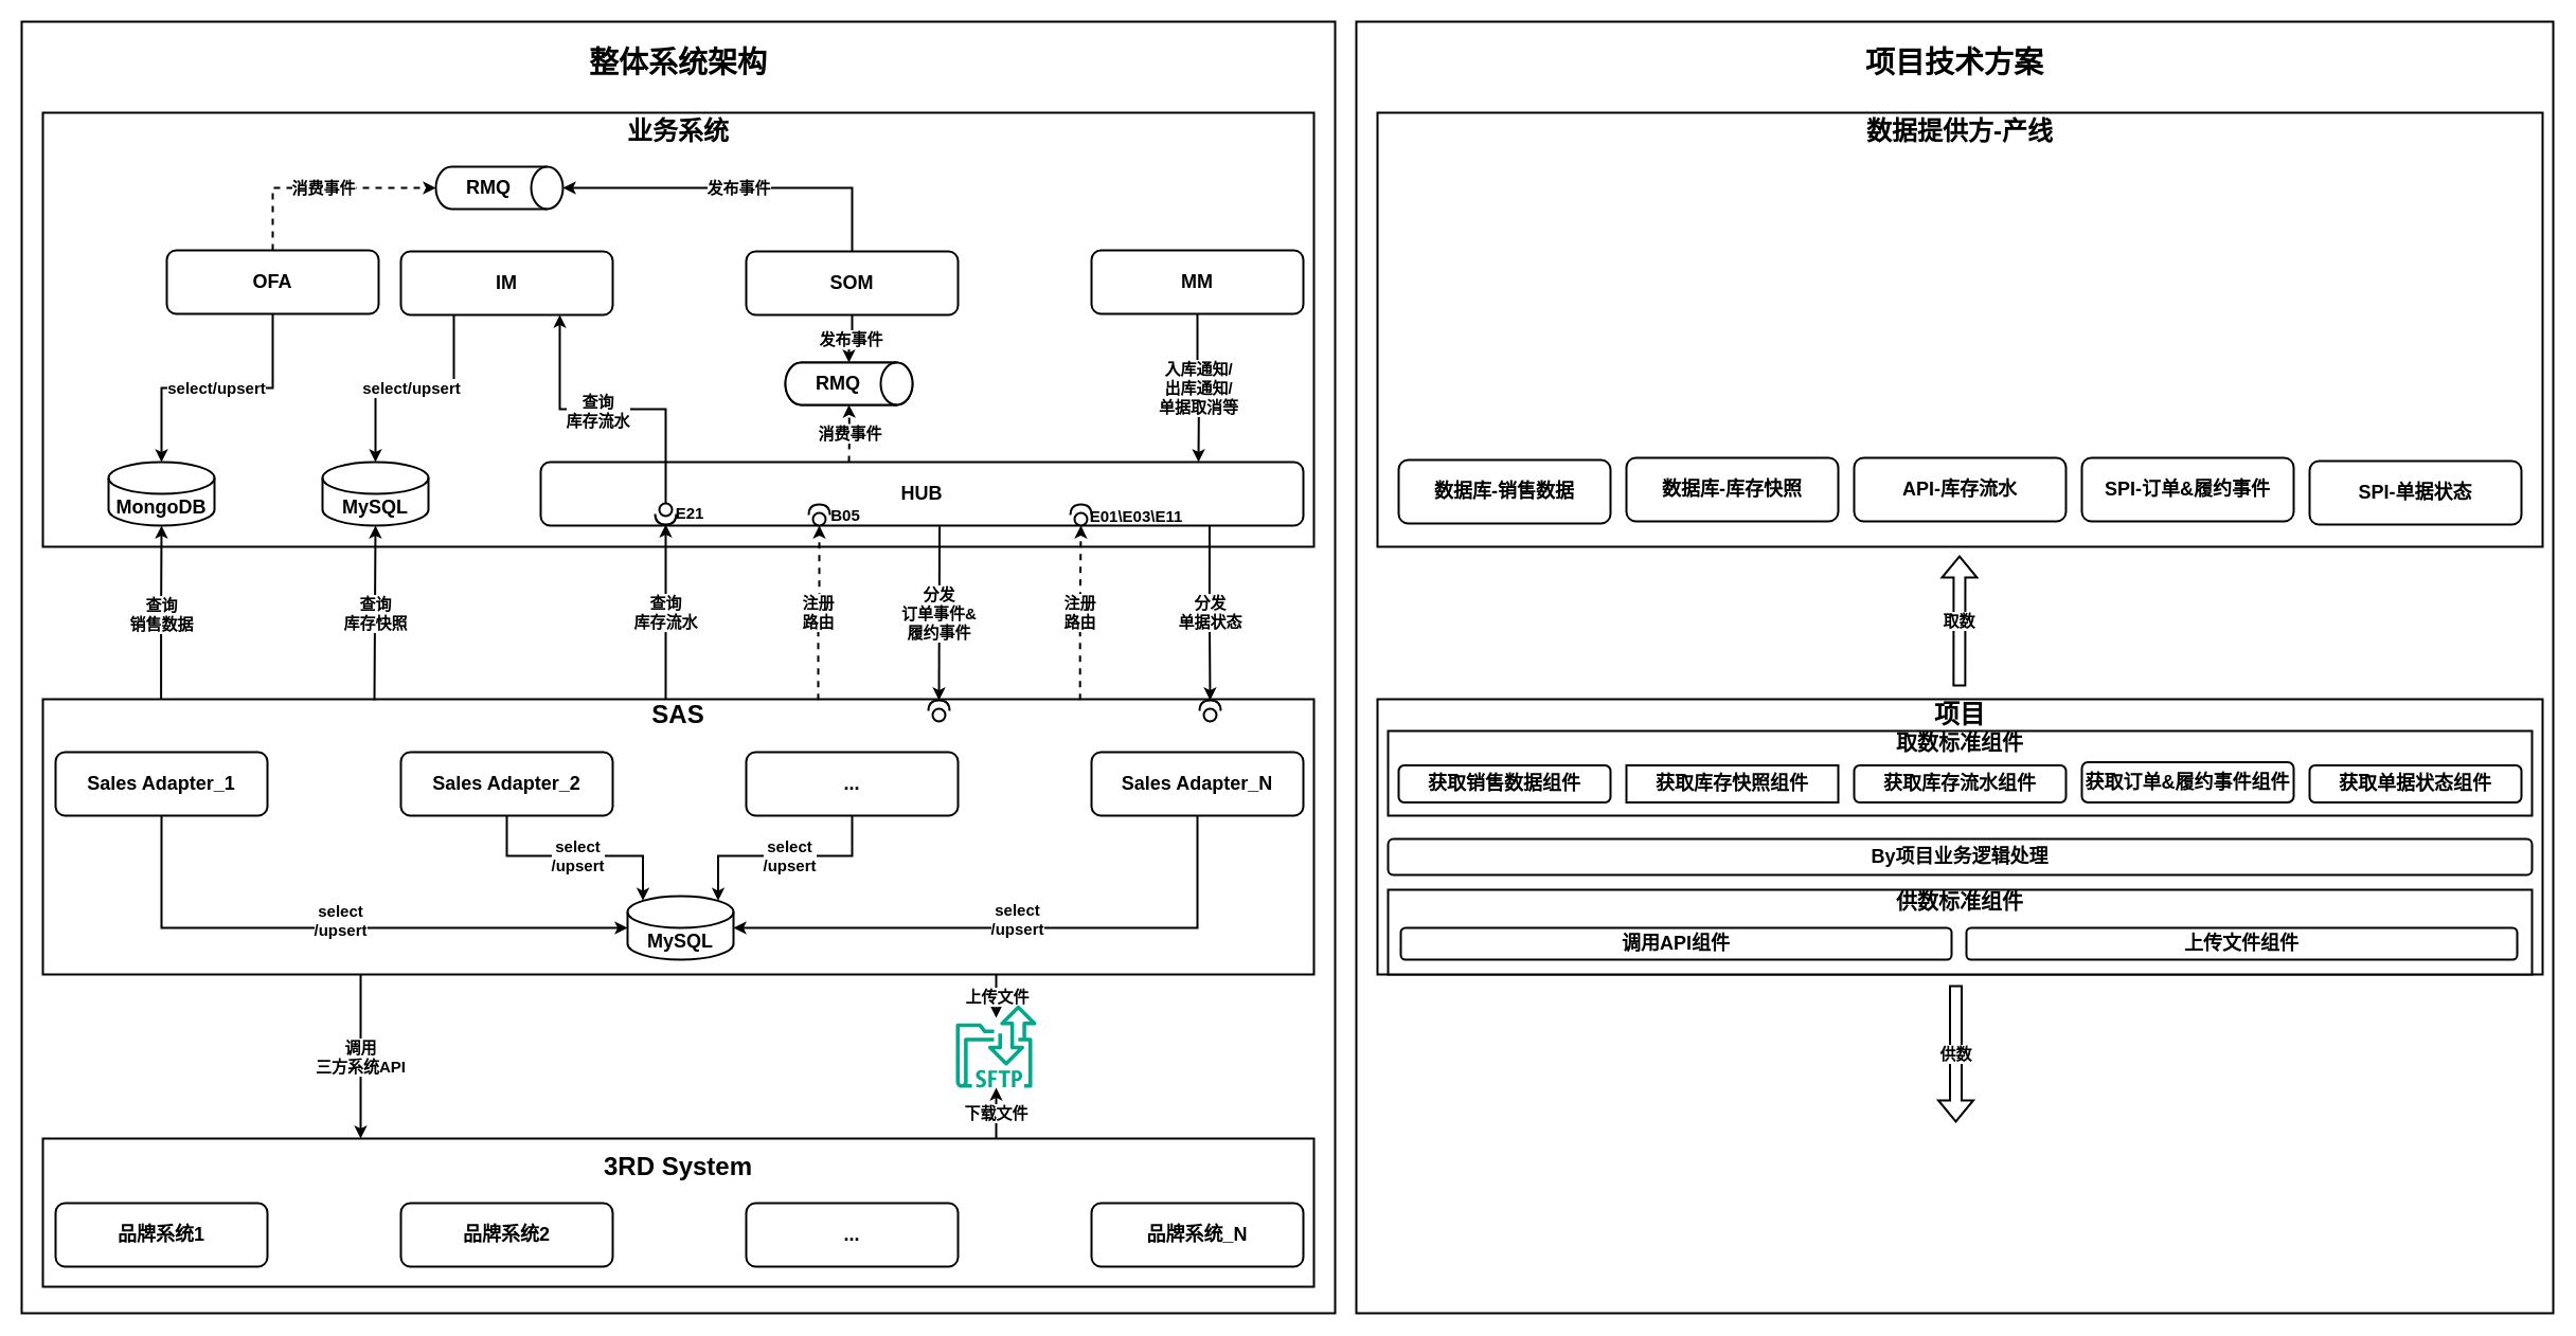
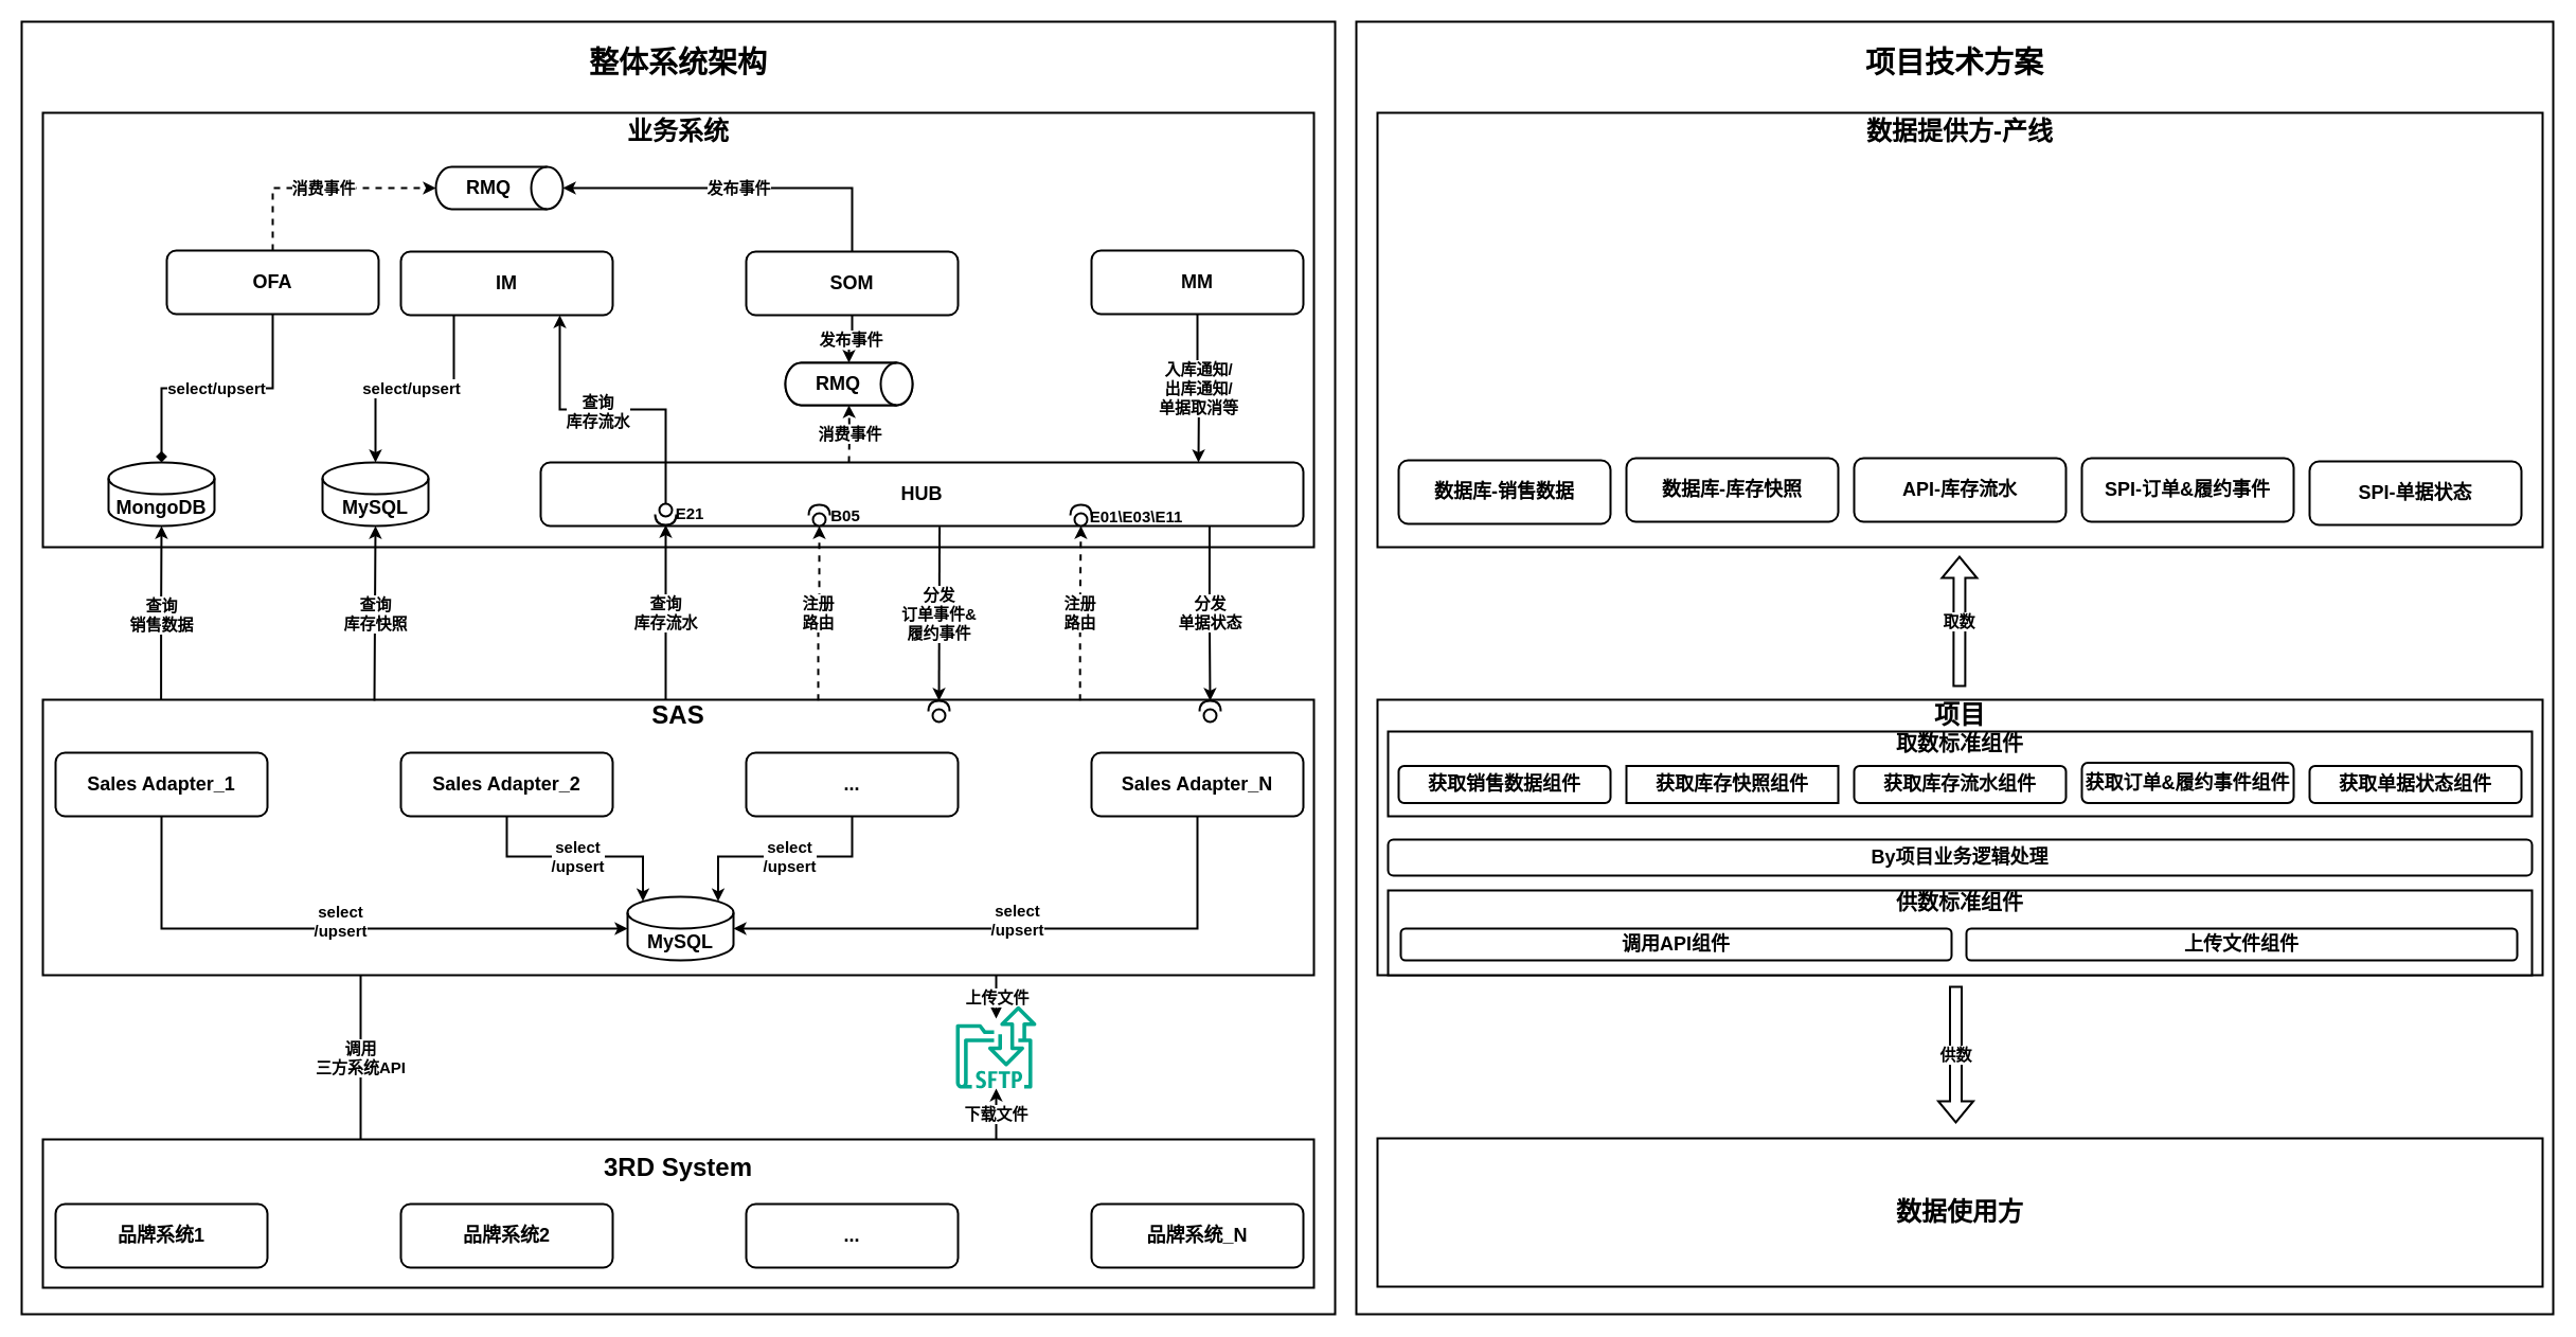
- <mxCell id="10" value="select/upsert" style="edgeStyle=orthogonalEdgeStyle;rounded=0;orthogonalLoop=1;jettySize=auto;html=1;exitX=0.5;exitY=1;exitDx=0;exitDy=0;fontSize=15;fontStyle=1;strokeWidth=2;" edge="1" parent="1" source="11" target="20"><mxGeometry relative="1" as="geometry" /></mxCell>
+ <mxCell id="10" value="select/upsert" style="edgeStyle=orthogonalEdgeStyle;rounded=0;orthogonalLoop=1;jettySize=auto;html=1;exitX=0.5;exitY=1;exitDx=0;exitDy=0;fontSize=15;fontStyle=1;strokeWidth=2;endArrow=diamond;" edge="1" parent="1" source="11" target="20"><mxGeometry relative="1" as="geometry" /></mxCell>
- <mxCell id="23" value="&lt;div&gt;调用&lt;/div&gt;&lt;div&gt;三方系统API&lt;br&gt;&lt;/div&gt;" style="edgeStyle=orthogonalEdgeStyle;rounded=0;orthogonalLoop=1;jettySize=auto;html=1;exitX=0.25;exitY=1;exitDx=0;exitDy=0;entryX=0.25;entryY=0;entryDx=0;entryDy=0;fontSize=15;fontStyle=1;strokeWidth=2;" edge="1" parent="1" source="25" target="9"><mxGeometry relative="1" as="geometry" /></mxCell>
+ <mxCell id="23" value="&lt;div&gt;调用&lt;/div&gt;&lt;div&gt;三方系统API&lt;br&gt;&lt;/div&gt;" style="edgeStyle=orthogonalEdgeStyle;rounded=0;orthogonalLoop=1;jettySize=auto;html=1;exitX=0.25;exitY=1;exitDx=0;exitDy=0;entryX=0.25;entryY=0;entryDx=0;entryDy=0;fontSize=15;fontStyle=1;strokeWidth=2;endArrow=none;" edge="1" parent="1" source="25" target="9"><mxGeometry relative="1" as="geometry" /></mxCell>
+ <mxCell id="66" value="&lt;div&gt;数据使用方&lt;/div&gt;" style="rounded=0;whiteSpace=wrap;html=1;strokeWidth=2;fontSize=24;fontStyle=1" vertex="1" parent="1"><mxGeometry x="1300" y="1074" width="1100" height="140" as="geometry" /></mxCell>
